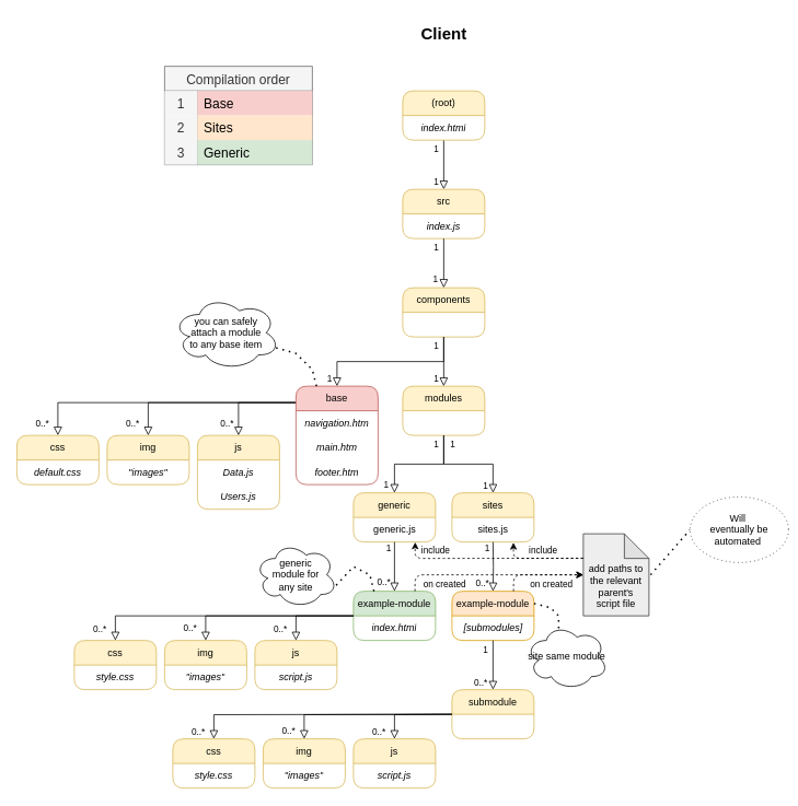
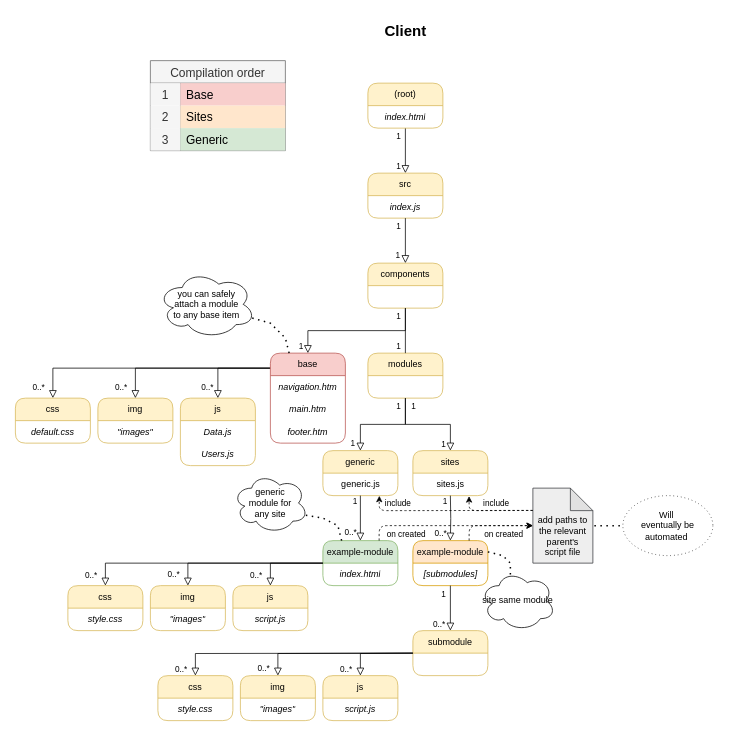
- <mxCell id="25" value="" style="rounded=0;html=1;jettySize=auto;orthogonalLoop=1;fontSize=11;endArrow=block;endFill=0;endSize=8;strokeWidth=1;shadow=0;labelBackgroundColor=none;edgeStyle=orthogonalEdgeStyle;exitX=0.5;exitY=1;exitDx=0;exitDy=0;entryX=0.5;entryY=0;entryDx=0;entryDy=0;" parent="1" source="17" target="12" edge="1"><mxGeometry relative="1" as="geometry"><mxPoint x="330" y="410" as="sourcePoint" /><mxPoint x="330" y="480" as="targetPoint" /></mxGeometry></mxCell>
+ <mxCell id="25" value="" style="rounded=0;html=1;jettySize=auto;orthogonalLoop=1;fontSize=11;endArrow=none;endFill=0;endSize=8;strokeWidth=1;shadow=0;labelBackgroundColor=none;edgeStyle=orthogonalEdgeStyle;exitX=0.5;exitY=1;exitDx=0;exitDy=0;entryX=0.5;entryY=0;entryDx=0;entryDy=0;" parent="1" source="17" target="12" edge="1"><mxGeometry relative="1" as="geometry"><mxPoint x="330" y="410" as="sourcePoint" /><mxPoint x="330" y="480" as="targetPoint" /></mxGeometry></mxCell>
- <mxCell id="55" value="&lt;div&gt;Will&amp;nbsp;&lt;/div&gt;eventually&amp;nbsp;&lt;span style=&quot;background-color: initial;&quot;&gt;be automated&amp;nbsp;&lt;/span&gt;" style="ellipse;whiteSpace=wrap;html=1;portConstraintRotation=0;noLabel=0;collapsible=0;movable=1;backgroundOutline=0;metaEdit=0;autosize=0;fixedWidth=0;resizeWidth=0;comic=0;dashed=1;dashPattern=1 4;" parent="1" vertex="1"><mxGeometry x="840" y="605" width="120" height="80" as="geometry"><mxRectangle x="620" y="460" width="200" height="30" as="alternateBounds" /></mxGeometry></mxCell>
+ <mxCell id="55" value="&lt;div&gt;Will&amp;nbsp;&lt;/div&gt;eventually&amp;nbsp;&lt;span style=&quot;background-color: initial;&quot;&gt;be automated&amp;nbsp;&lt;/span&gt;" style="ellipse;whiteSpace=wrap;html=1;portConstraintRotation=0;noLabel=0;collapsible=0;movable=1;backgroundOutline=0;metaEdit=0;autosize=0;fixedWidth=0;resizeWidth=0;comic=0;dashed=1;dashPattern=1 4;" parent="1" vertex="1"><mxGeometry x="830" y="660" width="120" height="80" as="geometry"><mxRectangle x="620" y="460" width="200" height="30" as="alternateBounds" /></mxGeometry></mxCell>
- <mxCell id="80" value="generic module for any site" style="ellipse;shape=cloud;whiteSpace=wrap;html=1;spacing=12;" parent="1" vertex="1"><mxGeometry x="310" y="660" width="100" height="80" as="geometry" /></mxCell>
+ <mxCell id="80" value="generic module for any site" style="ellipse;shape=cloud;whiteSpace=wrap;html=1;spacing=12;" parent="1" vertex="1"><mxGeometry x="310" y="630" width="100" height="80" as="geometry" /></mxCell>
